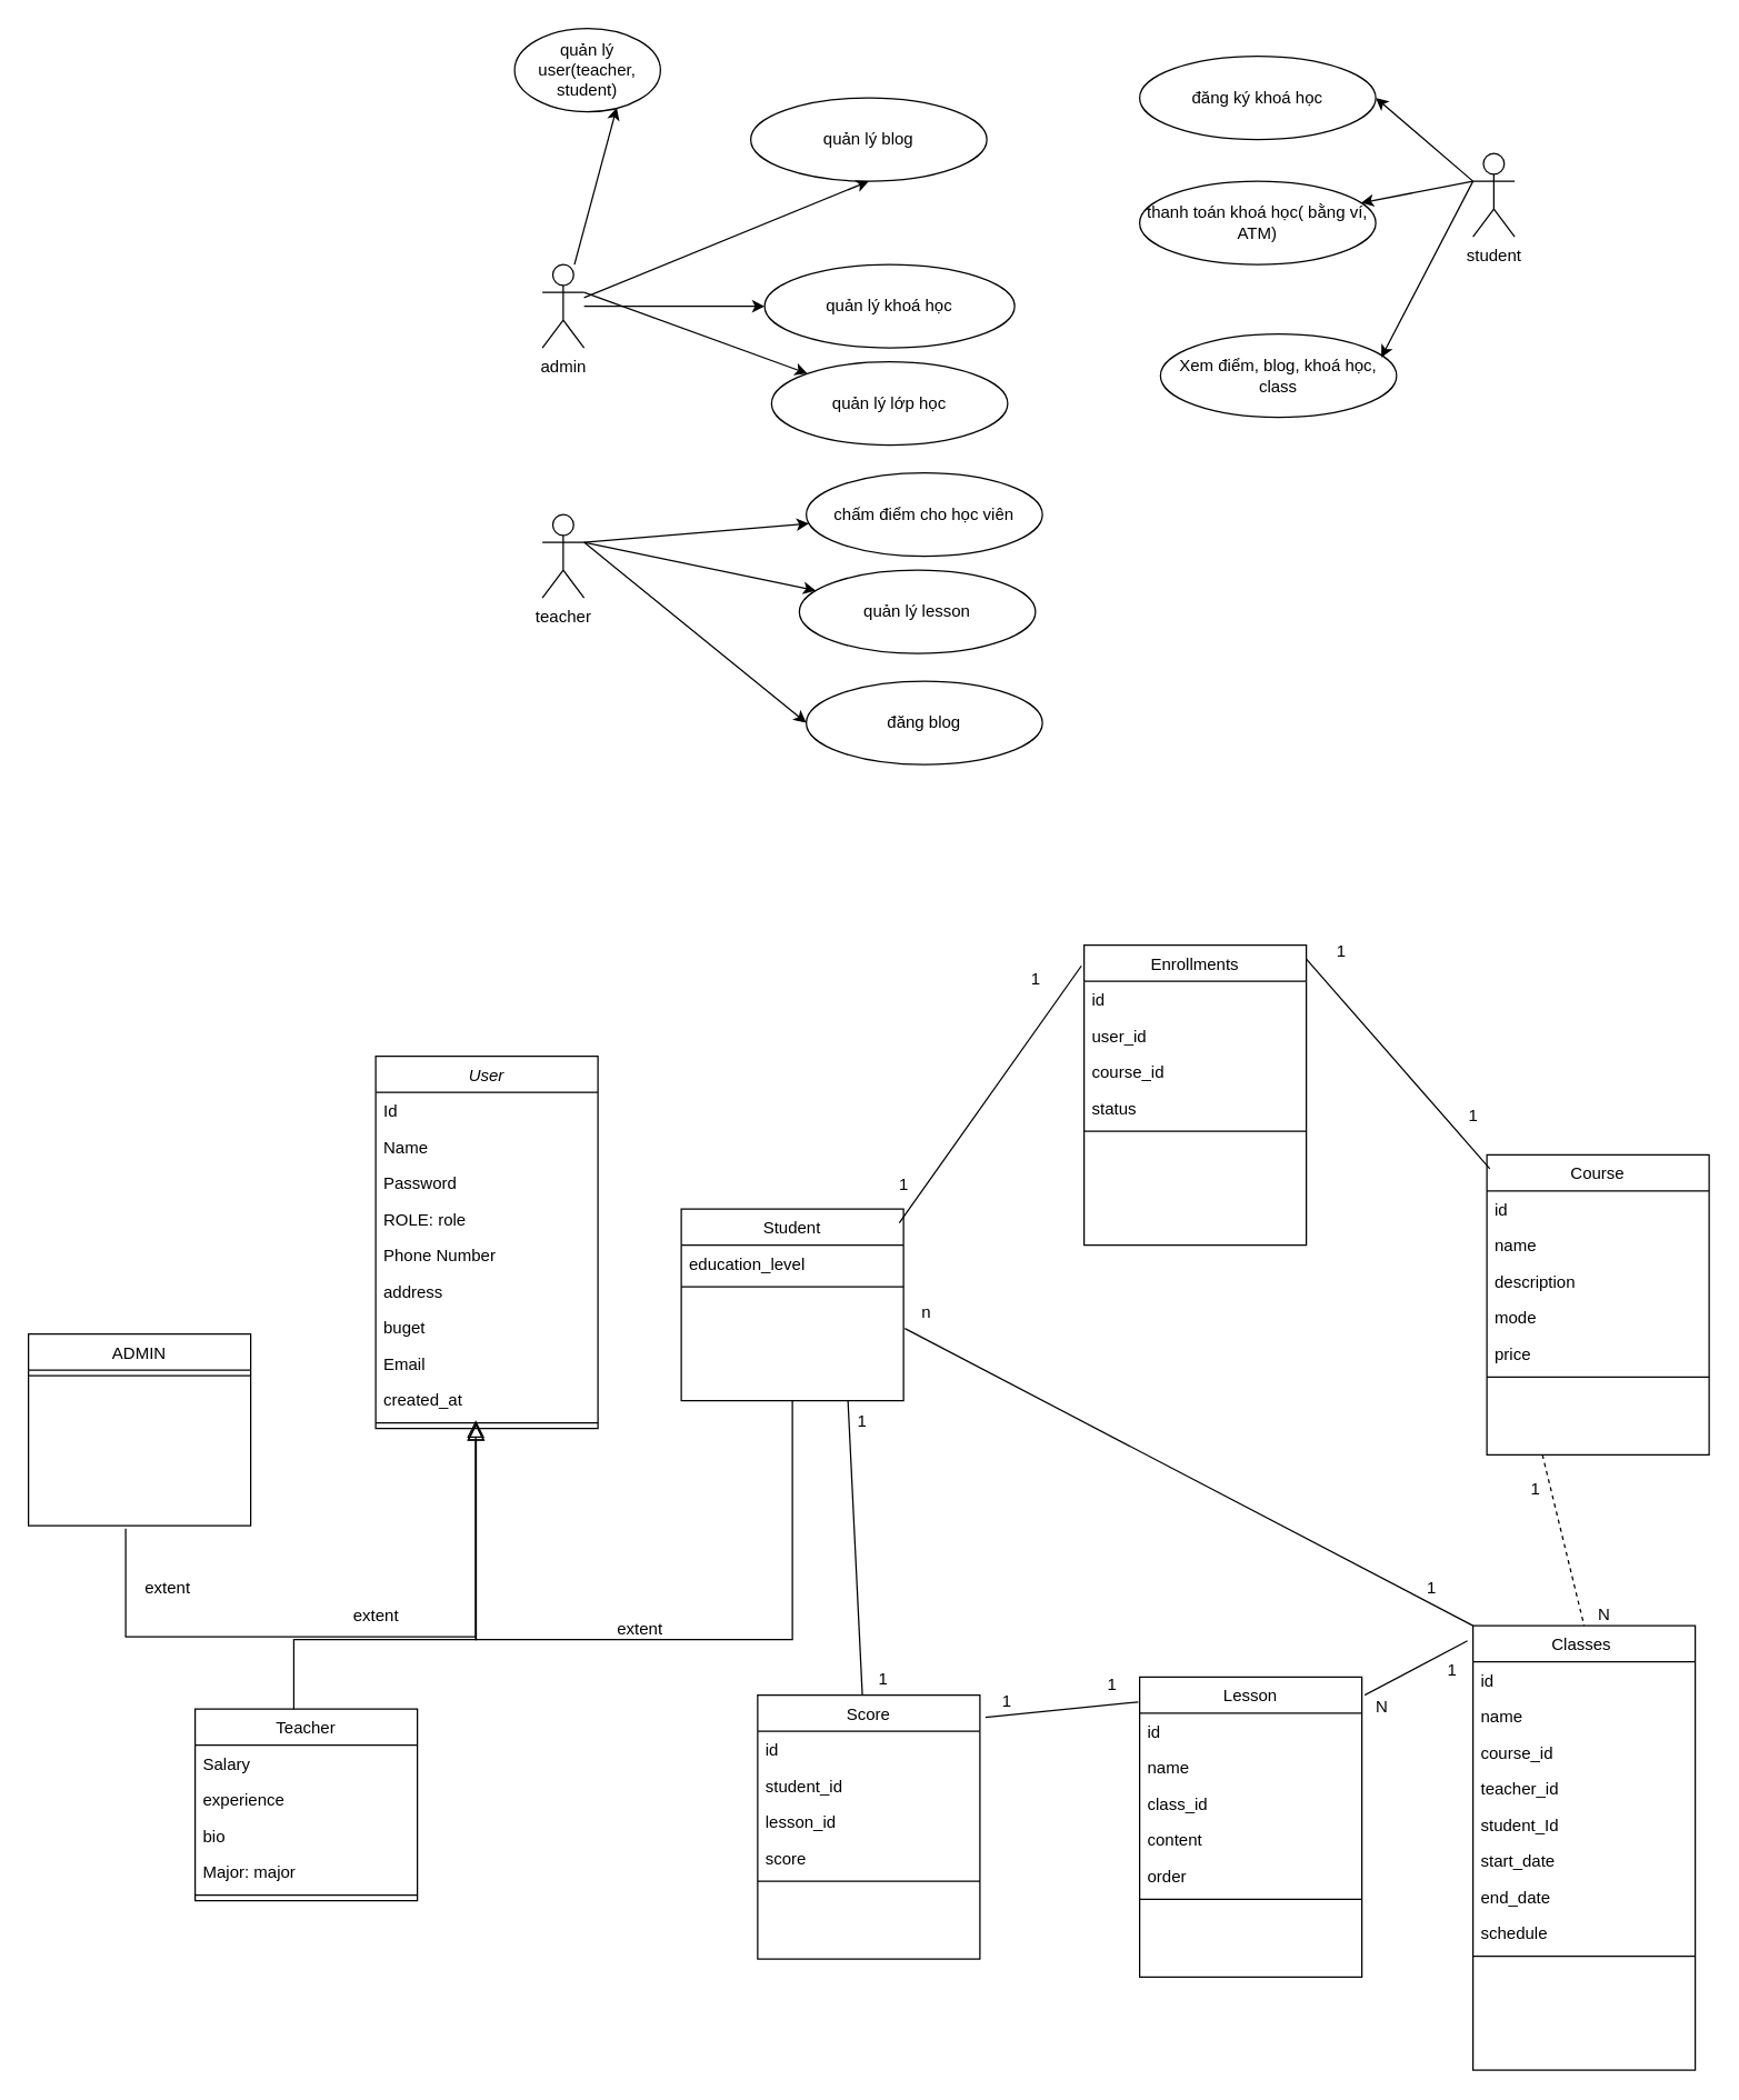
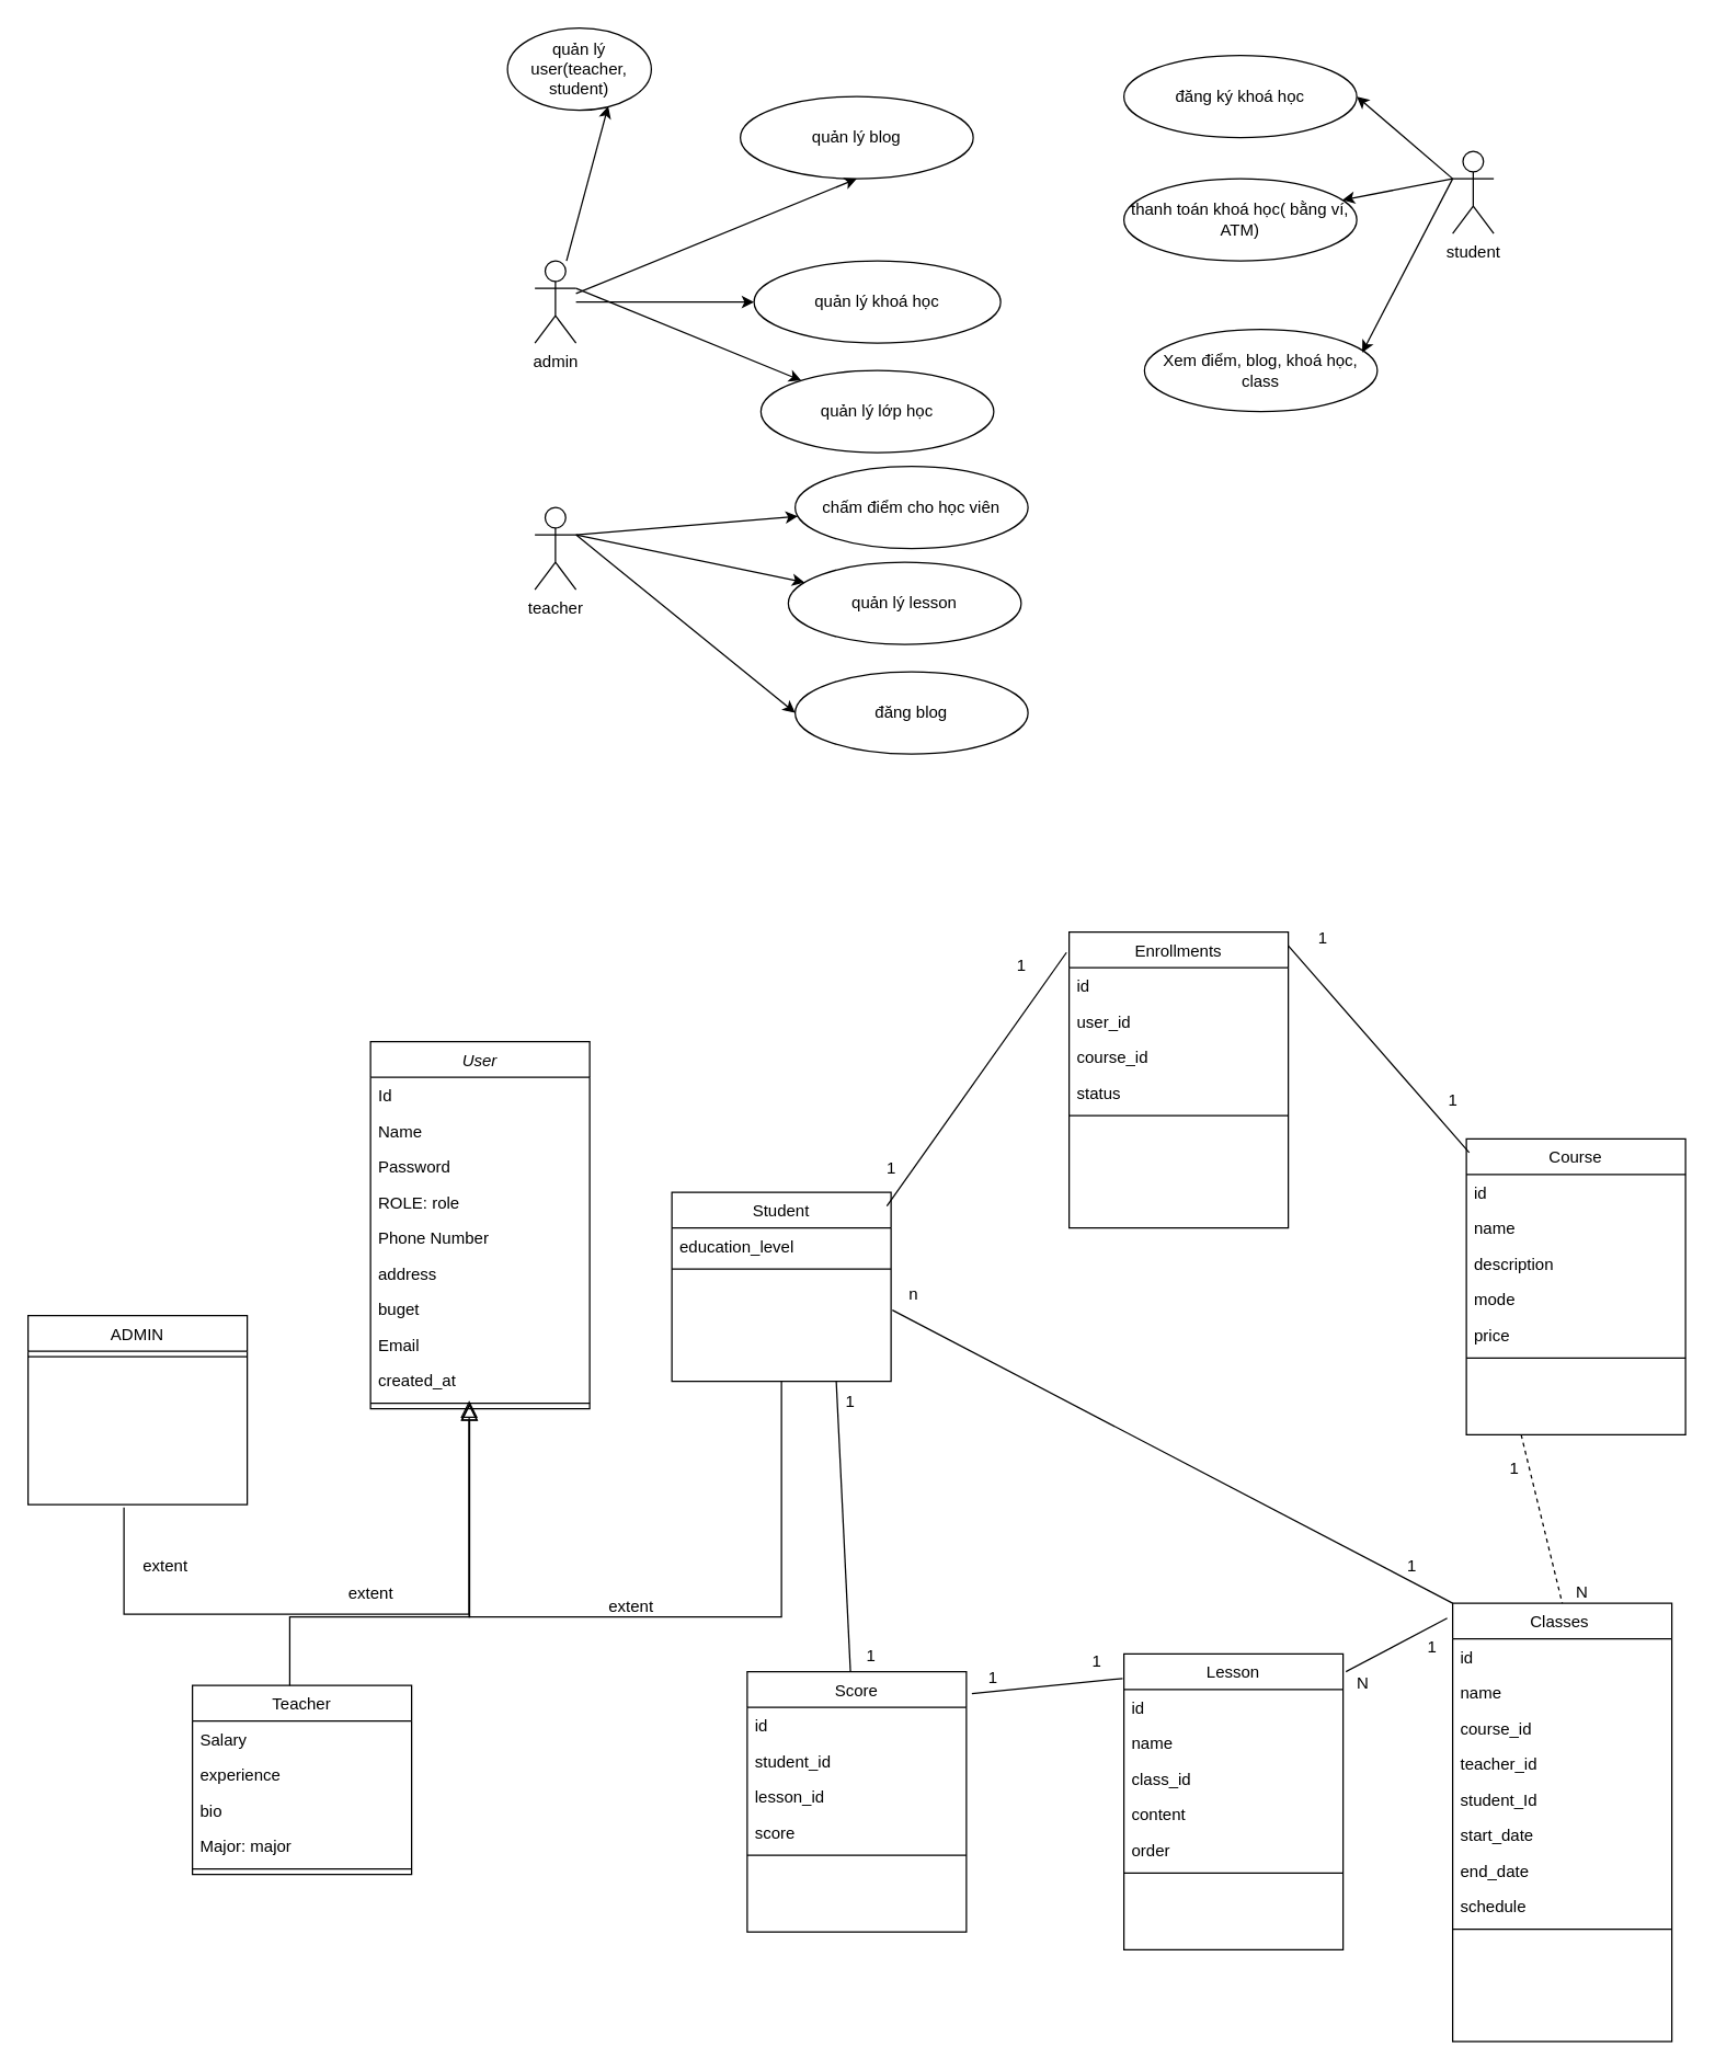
- <mxCell id="65" value="quản lý lớp học" style="ellipse;whiteSpace=wrap;html=1;" parent="1" vertex="1"><mxGeometry x="555" y="260" width="170" height="60" as="geometry" /></mxCell>
+ <mxCell id="65" value="quản lý lớp học" style="ellipse;whiteSpace=wrap;html=1;" parent="1" vertex="1"><mxGeometry x="555" y="270" width="170" height="60" as="geometry" /></mxCell>
